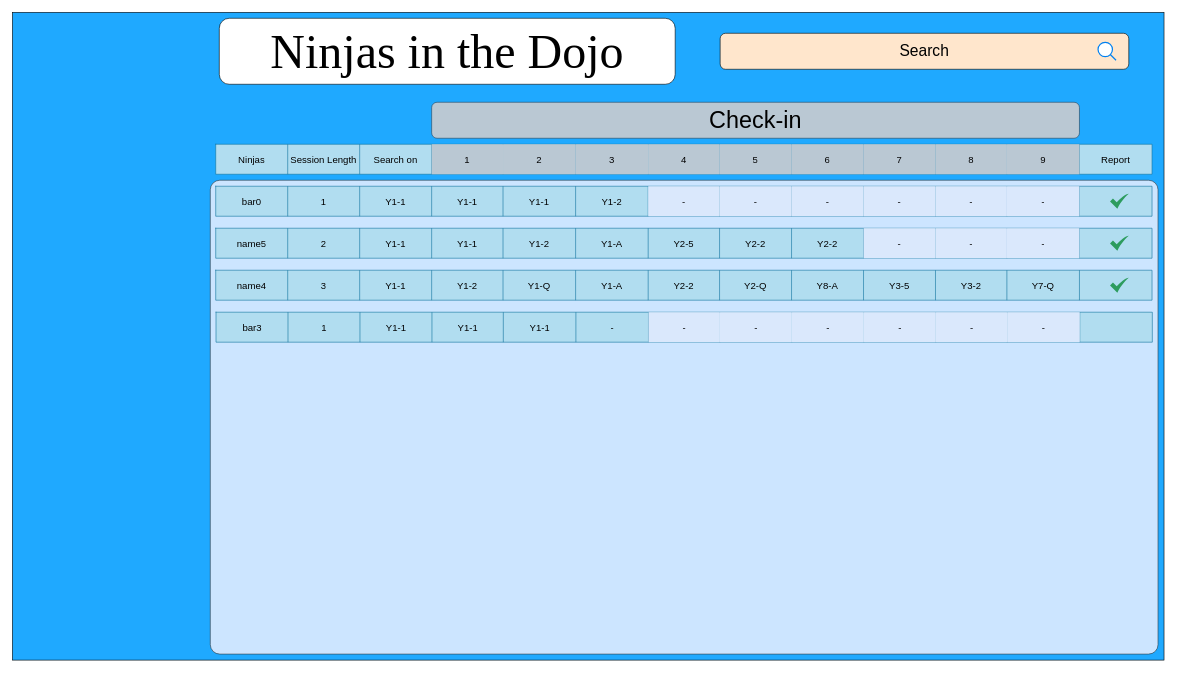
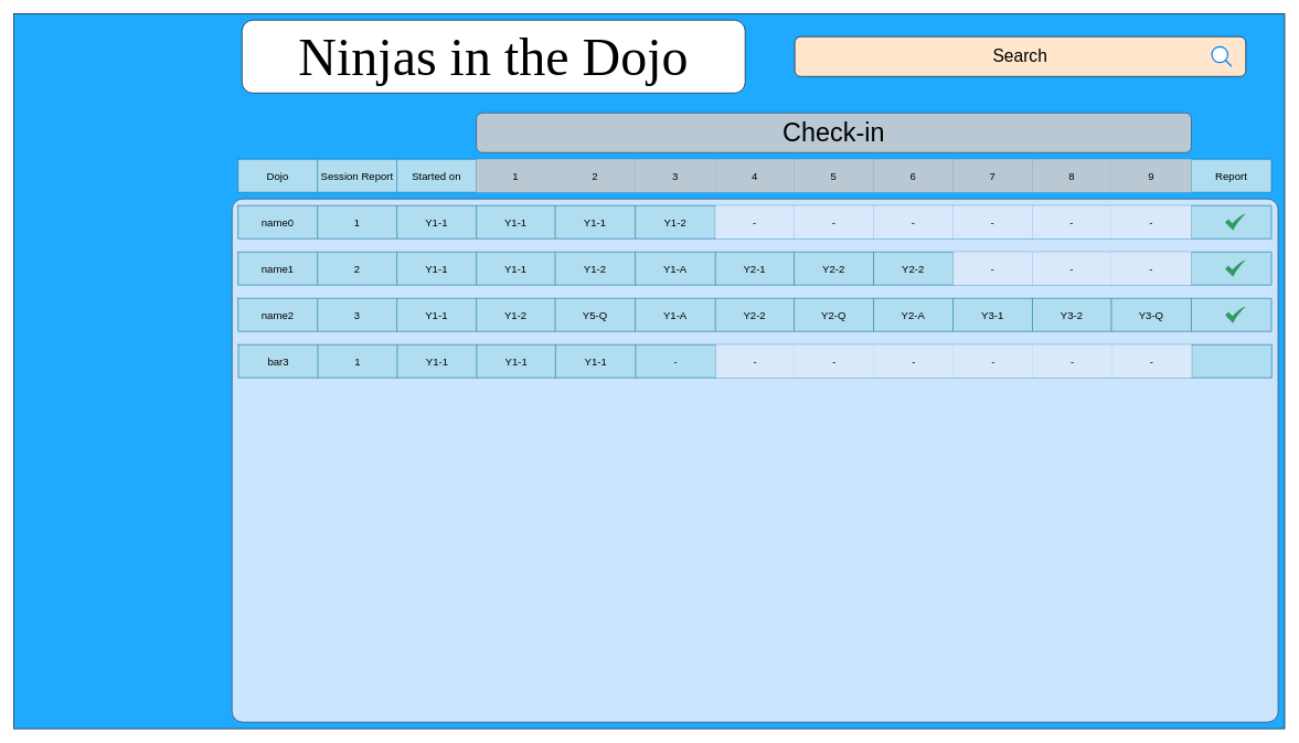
- <mxCell id="5" value="Ninjas" style="shape=partialRectangle;html=1;whiteSpace=wrap;connectable=0;strokeColor=inherit;overflow=hidden;fillColor=none;top=0;left=0;bottom=0;right=0;pointerEvents=1;fontSize=16;" parent="4" vertex="1"><mxGeometry width="120" height="50" as="geometry"><mxRectangle width="120" height="50" as="alternateBounds" /></mxGeometry></mxCell>
+ <mxCell id="5" value="Dojo" style="shape=partialRectangle;html=1;whiteSpace=wrap;connectable=0;strokeColor=inherit;overflow=hidden;fillColor=none;top=0;left=0;bottom=0;right=0;pointerEvents=1;fontSize=16;" parent="4" vertex="1"><mxGeometry width="120" height="50" as="geometry"><mxRectangle width="120" height="50" as="alternateBounds" /></mxGeometry></mxCell>
- <mxCell id="6" value="Session Length" style="shape=partialRectangle;html=1;whiteSpace=wrap;connectable=0;strokeColor=inherit;overflow=hidden;fillColor=none;top=0;left=0;bottom=0;right=0;pointerEvents=1;fontSize=16;" parent="4" vertex="1"><mxGeometry x="120" width="120" height="50" as="geometry"><mxRectangle width="120" height="50" as="alternateBounds" /></mxGeometry></mxCell>
+ <mxCell id="6" value="Session Report" style="shape=partialRectangle;html=1;whiteSpace=wrap;connectable=0;strokeColor=inherit;overflow=hidden;fillColor=none;top=0;left=0;bottom=0;right=0;pointerEvents=1;fontSize=16;" parent="4" vertex="1"><mxGeometry x="120" width="120" height="50" as="geometry"><mxRectangle width="120" height="50" as="alternateBounds" /></mxGeometry></mxCell>
- <mxCell id="7" value="Search on" style="shape=partialRectangle;html=1;whiteSpace=wrap;connectable=0;strokeColor=inherit;overflow=hidden;fillColor=none;top=0;left=0;bottom=0;right=0;pointerEvents=1;fontSize=16;" parent="4" vertex="1"><mxGeometry x="240" width="120" height="50" as="geometry"><mxRectangle width="120" height="50" as="alternateBounds" /></mxGeometry></mxCell>
+ <mxCell id="7" value="Started on" style="shape=partialRectangle;html=1;whiteSpace=wrap;connectable=0;strokeColor=inherit;overflow=hidden;fillColor=none;top=0;left=0;bottom=0;right=0;pointerEvents=1;fontSize=16;" parent="4" vertex="1"><mxGeometry x="240" width="120" height="50" as="geometry"><mxRectangle width="120" height="50" as="alternateBounds" /></mxGeometry></mxCell>
- <mxCell id="22" value="bar0" style="shape=partialRectangle;html=1;whiteSpace=wrap;connectable=0;strokeColor=inherit;overflow=hidden;fillColor=none;top=0;left=0;bottom=0;right=0;pointerEvents=1;fontSize=16;" parent="21" vertex="1"><mxGeometry width="120" height="50" as="geometry"><mxRectangle width="120" height="50" as="alternateBounds" /></mxGeometry></mxCell>
+ <mxCell id="22" value="name0" style="shape=partialRectangle;html=1;whiteSpace=wrap;connectable=0;strokeColor=inherit;overflow=hidden;fillColor=none;top=0;left=0;bottom=0;right=0;pointerEvents=1;fontSize=16;" parent="21" vertex="1"><mxGeometry width="120" height="50" as="geometry"><mxRectangle width="120" height="50" as="alternateBounds" /></mxGeometry></mxCell>
- <mxCell id="38" value="name5" style="shape=partialRectangle;html=1;whiteSpace=wrap;connectable=0;strokeColor=inherit;overflow=hidden;fillColor=none;top=0;left=0;bottom=0;right=0;pointerEvents=1;fontSize=16;" parent="37" vertex="1"><mxGeometry width="120" height="50" as="geometry"><mxRectangle width="120" height="50" as="alternateBounds" /></mxGeometry></mxCell>
+ <mxCell id="38" value="name1" style="shape=partialRectangle;html=1;whiteSpace=wrap;connectable=0;strokeColor=inherit;overflow=hidden;fillColor=none;top=0;left=0;bottom=0;right=0;pointerEvents=1;fontSize=16;" parent="37" vertex="1"><mxGeometry width="120" height="50" as="geometry"><mxRectangle width="120" height="50" as="alternateBounds" /></mxGeometry></mxCell>
- <mxCell id="44" value="Y2-5" style="shape=partialRectangle;html=1;whiteSpace=wrap;connectable=0;strokeColor=inherit;overflow=hidden;fillColor=none;top=0;left=0;bottom=0;right=0;pointerEvents=1;fontSize=16;" parent="37" vertex="1"><mxGeometry x="721" width="119" height="50" as="geometry"><mxRectangle width="119" height="50" as="alternateBounds" /></mxGeometry></mxCell>
+ <mxCell id="44" value="Y2-1" style="shape=partialRectangle;html=1;whiteSpace=wrap;connectable=0;strokeColor=inherit;overflow=hidden;fillColor=none;top=0;left=0;bottom=0;right=0;pointerEvents=1;fontSize=16;" parent="37" vertex="1"><mxGeometry x="721" width="119" height="50" as="geometry"><mxRectangle width="119" height="50" as="alternateBounds" /></mxGeometry></mxCell>
- <mxCell id="53" value="name4" style="shape=partialRectangle;html=1;whiteSpace=wrap;connectable=0;strokeColor=inherit;overflow=hidden;fillColor=none;top=0;left=0;bottom=0;right=0;pointerEvents=1;fontSize=16;" parent="52" vertex="1"><mxGeometry width="120" height="50" as="geometry"><mxRectangle width="120" height="50" as="alternateBounds" /></mxGeometry></mxCell>
+ <mxCell id="53" value="name2" style="shape=partialRectangle;html=1;whiteSpace=wrap;connectable=0;strokeColor=inherit;overflow=hidden;fillColor=none;top=0;left=0;bottom=0;right=0;pointerEvents=1;fontSize=16;" parent="52" vertex="1"><mxGeometry width="120" height="50" as="geometry"><mxRectangle width="120" height="50" as="alternateBounds" /></mxGeometry></mxCell>
- <mxCell id="57" value="Y1-Q" style="shape=partialRectangle;html=1;whiteSpace=wrap;connectable=0;strokeColor=inherit;overflow=hidden;fillColor=none;top=0;left=0;bottom=0;right=0;pointerEvents=1;fontSize=16;" parent="52" vertex="1"><mxGeometry x="479" width="121" height="50" as="geometry"><mxRectangle width="121" height="50" as="alternateBounds" /></mxGeometry></mxCell>
+ <mxCell id="57" value="Y5-Q" style="shape=partialRectangle;html=1;whiteSpace=wrap;connectable=0;strokeColor=inherit;overflow=hidden;fillColor=none;top=0;left=0;bottom=0;right=0;pointerEvents=1;fontSize=16;" parent="52" vertex="1"><mxGeometry x="479" width="121" height="50" as="geometry"><mxRectangle width="121" height="50" as="alternateBounds" /></mxGeometry></mxCell>
- <mxCell id="61" value="Y8-A" style="shape=partialRectangle;html=1;whiteSpace=wrap;connectable=0;strokeColor=inherit;overflow=hidden;fillColor=none;top=0;left=0;bottom=0;right=0;pointerEvents=1;fontSize=16;" parent="52" vertex="1"><mxGeometry x="960" width="120" height="50" as="geometry"><mxRectangle width="120" height="50" as="alternateBounds" /></mxGeometry></mxCell>
+ <mxCell id="61" value="Y2-A" style="shape=partialRectangle;html=1;whiteSpace=wrap;connectable=0;strokeColor=inherit;overflow=hidden;fillColor=none;top=0;left=0;bottom=0;right=0;pointerEvents=1;fontSize=16;" parent="52" vertex="1"><mxGeometry x="960" width="120" height="50" as="geometry"><mxRectangle width="120" height="50" as="alternateBounds" /></mxGeometry></mxCell>
- <mxCell id="62" value="Y3-5" style="shape=partialRectangle;html=1;whiteSpace=wrap;connectable=0;strokeColor=inherit;overflow=hidden;fillColor=none;top=0;left=0;bottom=0;right=0;pointerEvents=1;fontSize=16;" parent="52" vertex="1"><mxGeometry x="1080" width="120" height="50" as="geometry"><mxRectangle width="120" height="50" as="alternateBounds" /></mxGeometry></mxCell>
+ <mxCell id="62" value="Y3-1" style="shape=partialRectangle;html=1;whiteSpace=wrap;connectable=0;strokeColor=inherit;overflow=hidden;fillColor=none;top=0;left=0;bottom=0;right=0;pointerEvents=1;fontSize=16;" parent="52" vertex="1"><mxGeometry x="1080" width="120" height="50" as="geometry"><mxRectangle width="120" height="50" as="alternateBounds" /></mxGeometry></mxCell>
- <mxCell id="64" value="Y7-Q" style="shape=partialRectangle;html=1;whiteSpace=wrap;connectable=0;strokeColor=inherit;overflow=hidden;fillColor=none;top=0;left=0;bottom=0;right=0;pointerEvents=1;fontSize=16;" parent="52" vertex="1"><mxGeometry x="1319" width="121" height="50" as="geometry"><mxRectangle width="121" height="50" as="alternateBounds" /></mxGeometry></mxCell>
+ <mxCell id="64" value="Y3-Q" style="shape=partialRectangle;html=1;whiteSpace=wrap;connectable=0;strokeColor=inherit;overflow=hidden;fillColor=none;top=0;left=0;bottom=0;right=0;pointerEvents=1;fontSize=16;" parent="52" vertex="1"><mxGeometry x="1319" width="121" height="50" as="geometry"><mxRectangle width="121" height="50" as="alternateBounds" /></mxGeometry></mxCell>
